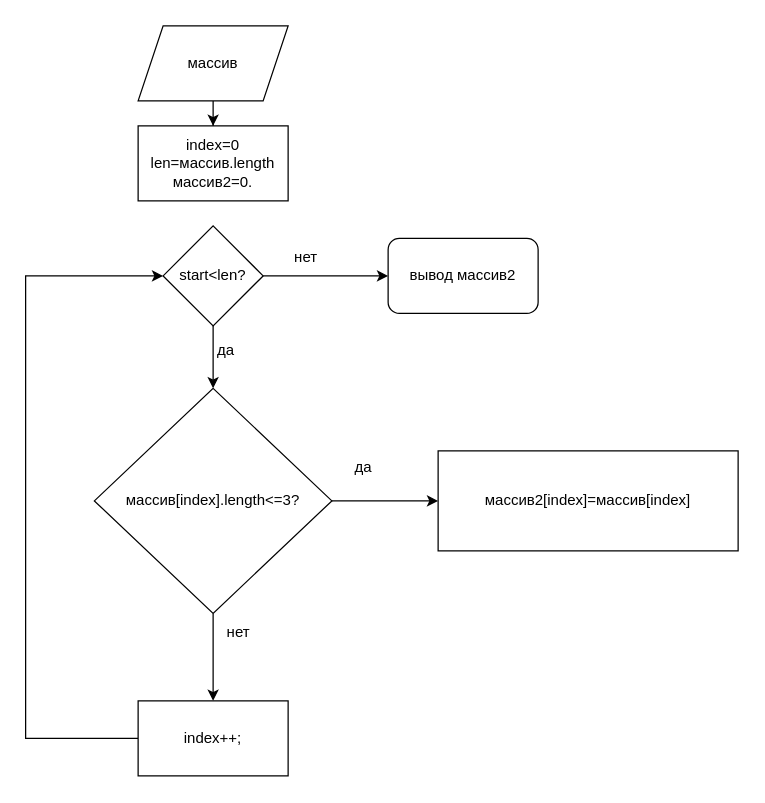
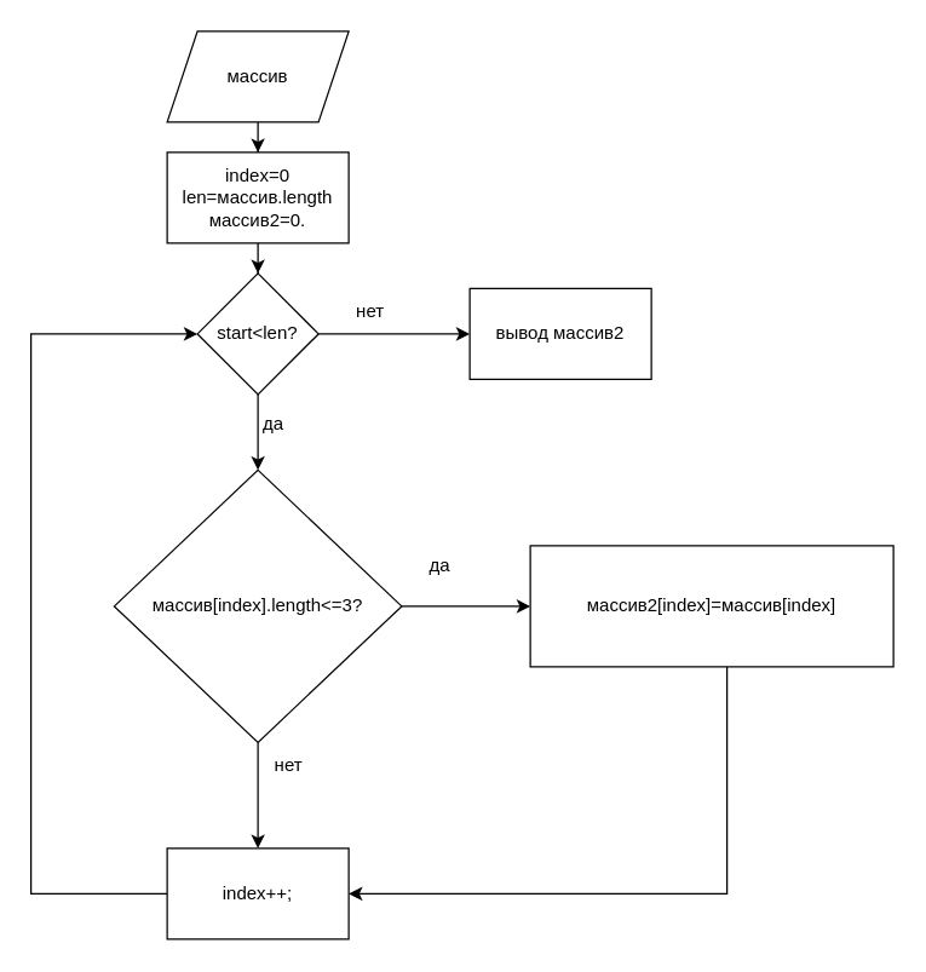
+ <mxCell id="10" style="edgeStyle=orthogonalEdgeStyle;rounded=0;orthogonalLoop=1;jettySize=auto;html=1;entryX=0.5;entryY=0;entryDx=0;entryDy=0;" edge="1" parent="1" source="11" target="6"><mxGeometry relative="1" as="geometry" /></mxCell>
- <mxCell id="18" value="вывод массив2" style="whiteSpace=wrap;html=1;rounded=1;" vertex="1" parent="1"><mxGeometry x="310" y="190" width="120" height="60" as="geometry" /></mxCell>
+ <mxCell id="18" value="вывод массив2" style="rounded=0;whiteSpace=wrap;html=1;" vertex="1" parent="1"><mxGeometry x="310" y="190" width="120" height="60" as="geometry" /></mxCell>
+ <mxCell id="12" style="edgeStyle=orthogonalEdgeStyle;rounded=0;orthogonalLoop=1;jettySize=auto;html=1;entryX=1;entryY=0.5;entryDx=0;entryDy=0;" edge="1" parent="1" source="13" target="15"><mxGeometry relative="1" as="geometry"><Array as="points"><mxPoint x="480" y="590" /></Array></mxGeometry></mxCell>
